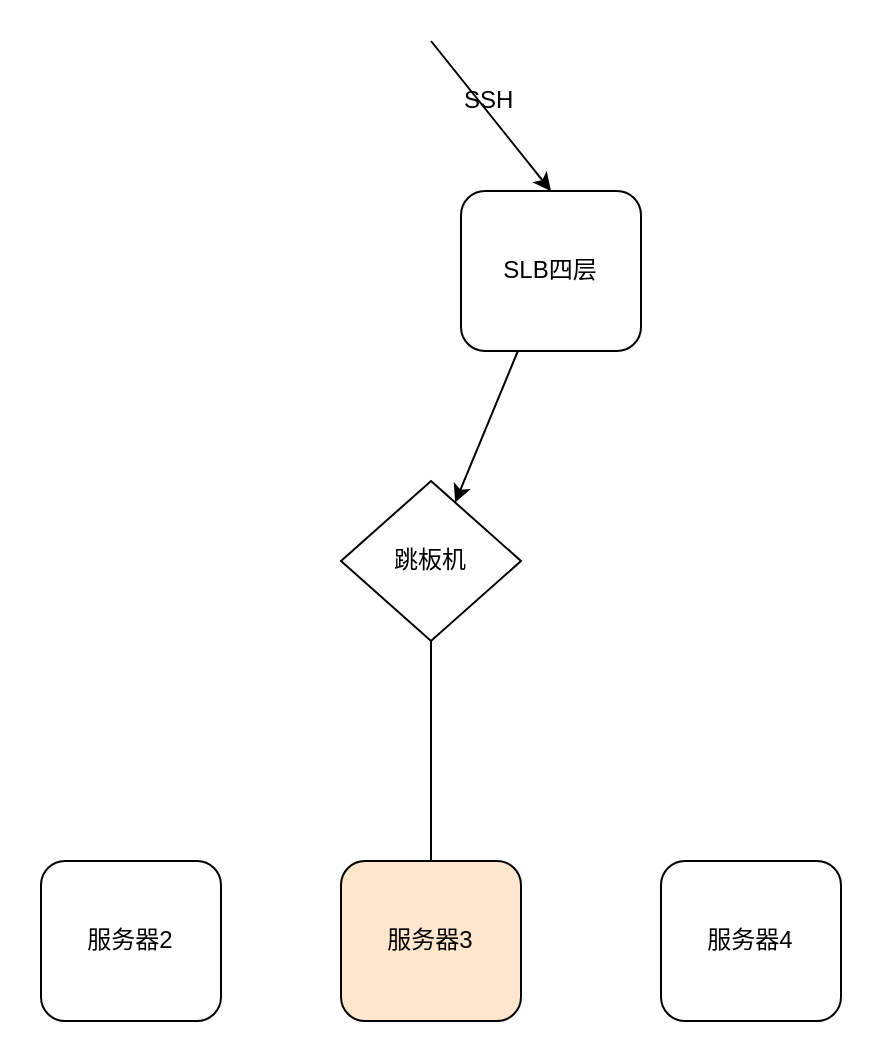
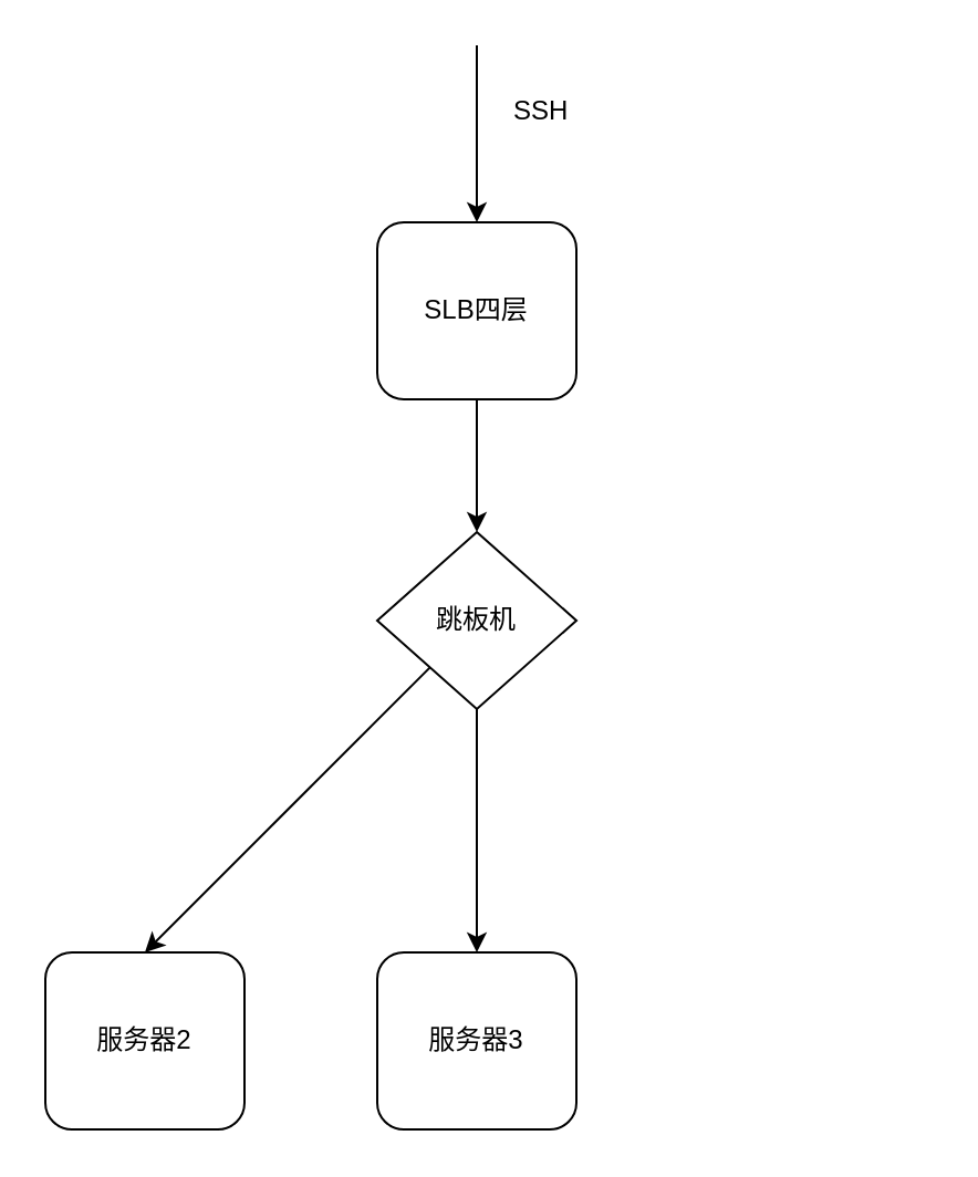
- <mxCell id="3" value="SLB四层" style="rounded=1;whiteSpace=wrap;html=1;" vertex="1" parent="1"><mxGeometry x="230" y="95" width="90" height="80" as="geometry" /></mxCell>
+ <mxCell id="3" value="SLB四层" style="rounded=1;whiteSpace=wrap;html=1;" vertex="1" parent="1"><mxGeometry x="170" y="100" width="90" height="80" as="geometry" /></mxCell>
+ <mxCell id="4" style="rounded=0;orthogonalLoop=1;jettySize=auto;html=1;entryX=0.5;entryY=0;entryDx=0;entryDy=0;" edge="1" parent="1" source="6" target="8"><mxGeometry relative="1" as="geometry" /></mxCell>
- <mxCell id="5" style="edgeStyle=none;rounded=0;orthogonalLoop=1;jettySize=auto;html=1;entryX=0.5;entryY=0;entryDx=0;entryDy=0;endArrow=none;" edge="1" parent="1" source="6" target="7"><mxGeometry relative="1" as="geometry" /></mxCell>
+ <mxCell id="5" style="edgeStyle=none;rounded=0;orthogonalLoop=1;jettySize=auto;html=1;entryX=0.5;entryY=0;entryDx=0;entryDy=0;" edge="1" parent="1" source="6" target="7"><mxGeometry relative="1" as="geometry" /></mxCell>
- <mxCell id="7" value="&lt;span style=&quot;white-space: normal&quot;&gt;服务器3&lt;/span&gt;" style="rounded=1;whiteSpace=wrap;html=1;fillColor=#ffe6cc;" vertex="1" parent="1"><mxGeometry x="170" y="430" width="90" height="80" as="geometry" /></mxCell>
+ <mxCell id="7" value="&lt;span style=&quot;white-space: normal&quot;&gt;服务器3&lt;/span&gt;" style="rounded=1;whiteSpace=wrap;html=1;" vertex="1" parent="1"><mxGeometry x="170" y="430" width="90" height="80" as="geometry" /></mxCell>
- <mxCell id="9" value="&lt;span style=&quot;white-space: normal&quot;&gt;服务器4&lt;/span&gt;" style="rounded=1;whiteSpace=wrap;html=1;" vertex="1" parent="1"><mxGeometry x="330" y="430" width="90" height="80" as="geometry" /></mxCell>
